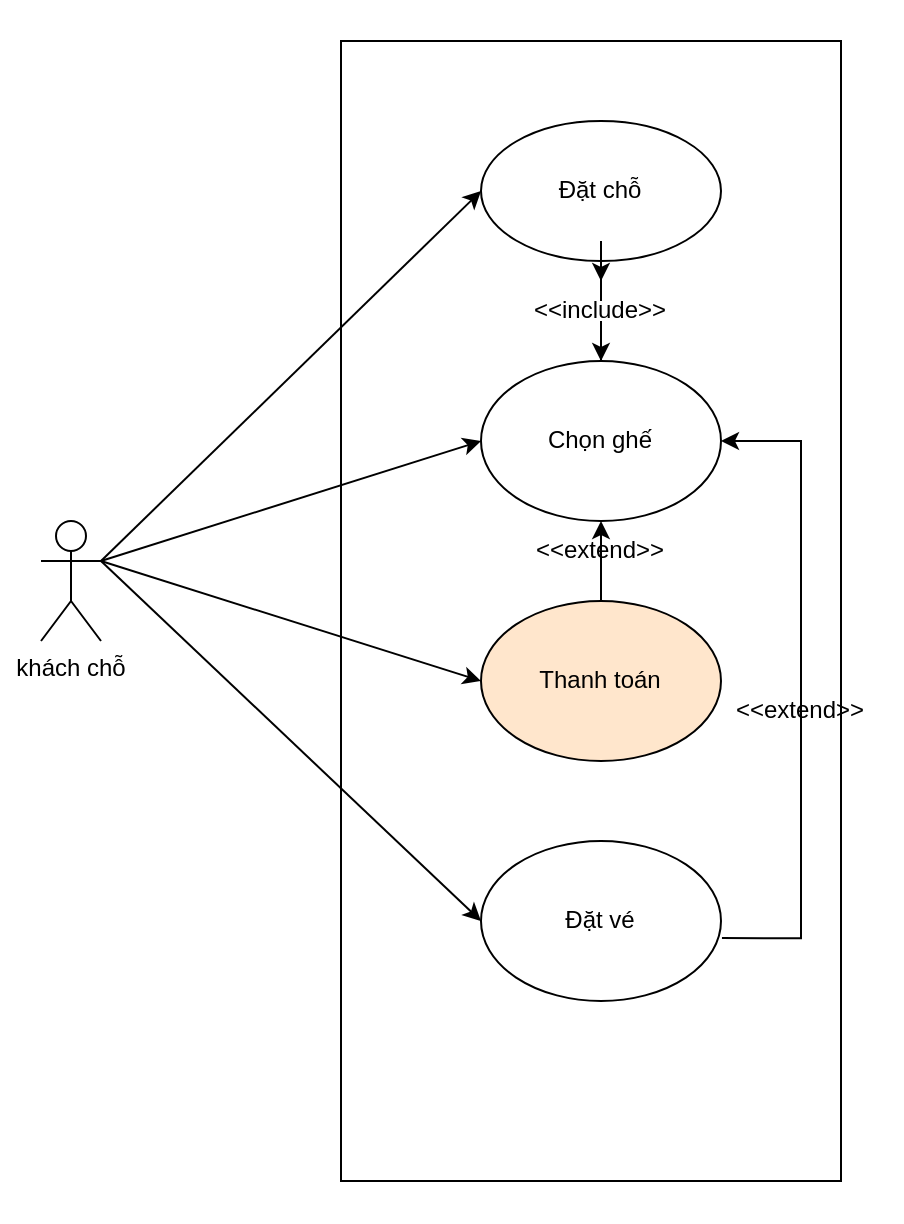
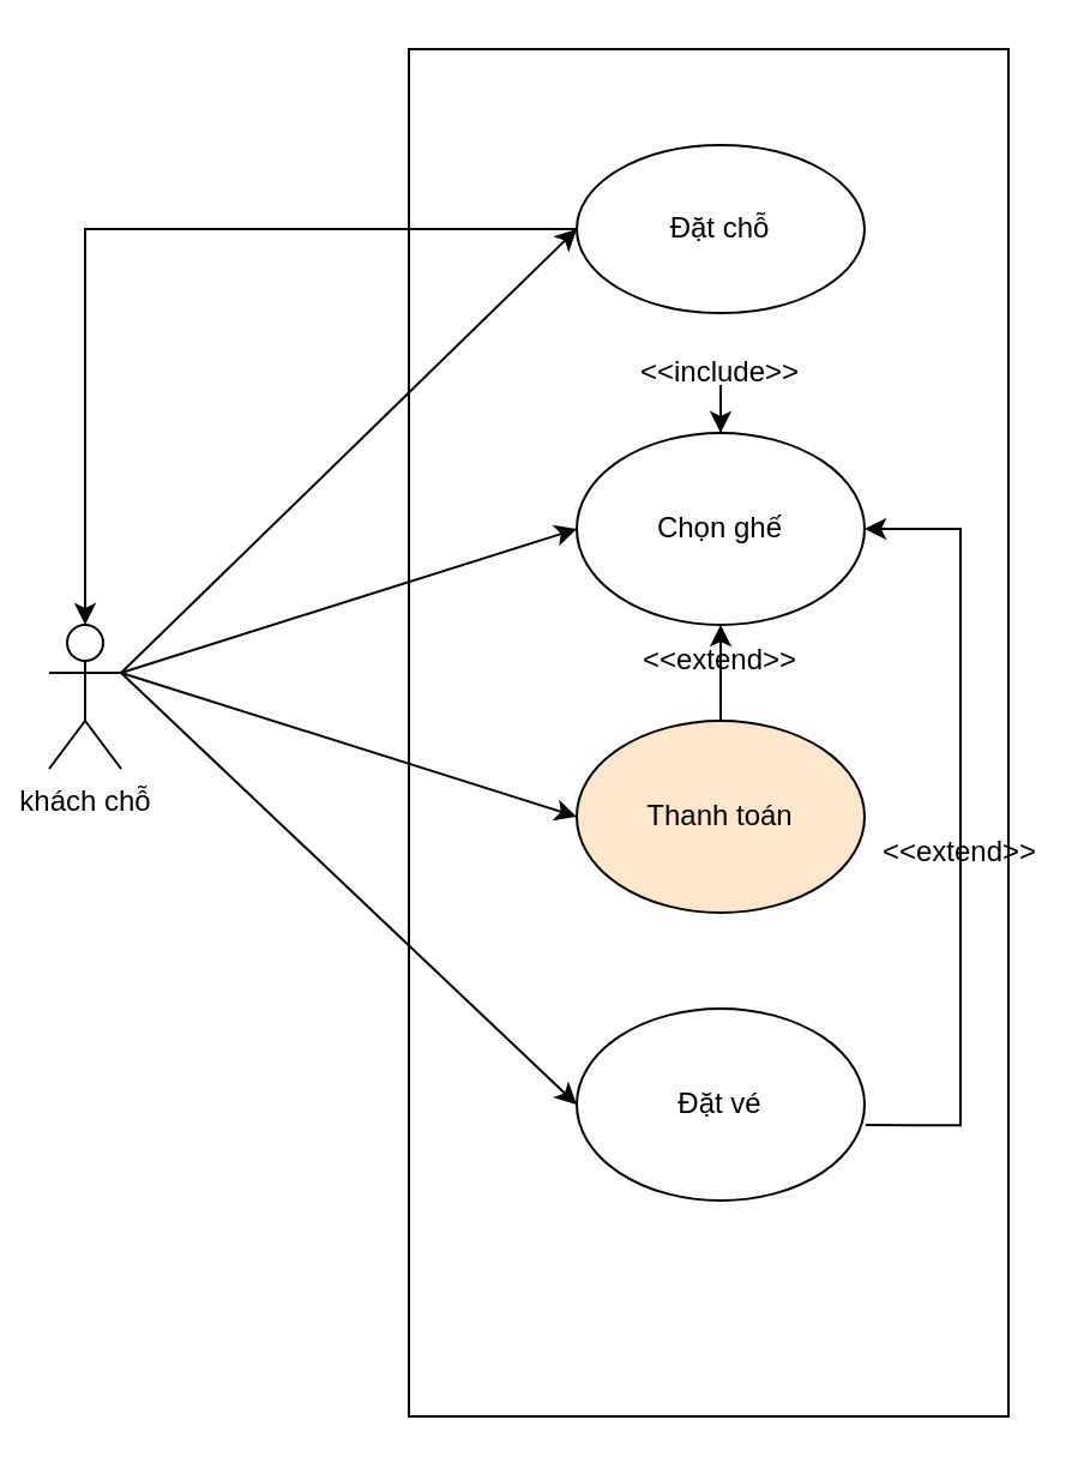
- <mxCell id="15" value="" style="edgeStyle=orthogonalEdgeStyle;rounded=0;orthogonalLoop=1;jettySize=auto;html=1;entryX=0.5;entryY=0;entryDx=0;entryDy=0;" edge="1" parent="1" source="5" target="16"><mxGeometry relative="1" as="geometry"><mxPoint x="300" y="140" as="sourcePoint" /><mxPoint x="300" y="180" as="targetPoint" /></mxGeometry></mxCell>
+ <mxCell id="15" value="" style="edgeStyle=orthogonalEdgeStyle;rounded=0;orthogonalLoop=1;jettySize=auto;html=1;" edge="1" parent="1" source="5" target="2"><mxGeometry relative="1" as="geometry"><mxPoint x="300" y="140" as="sourcePoint" /><mxPoint x="300" y="180" as="targetPoint" /></mxGeometry></mxCell>
